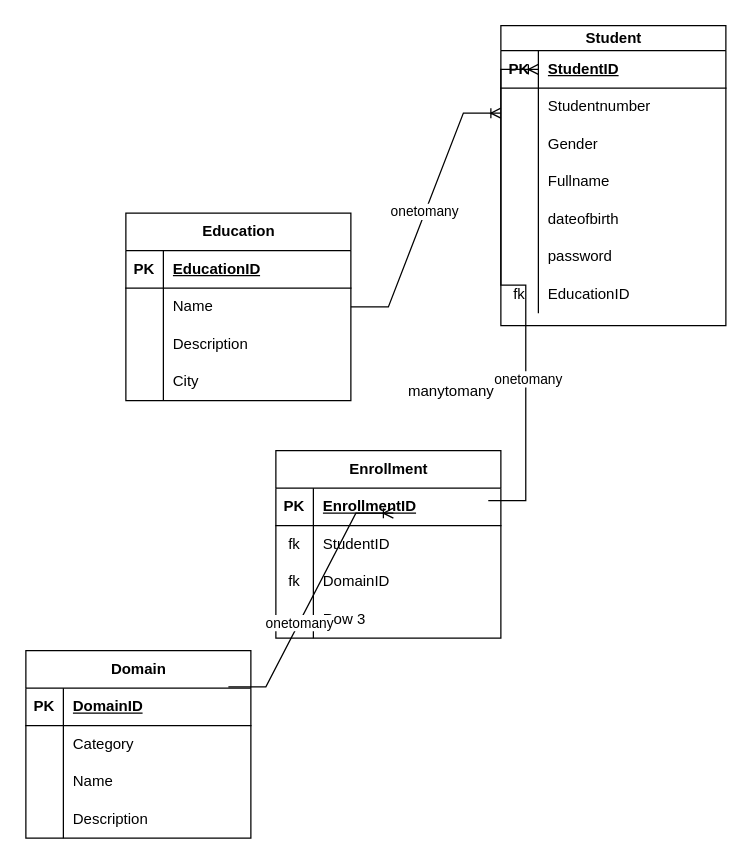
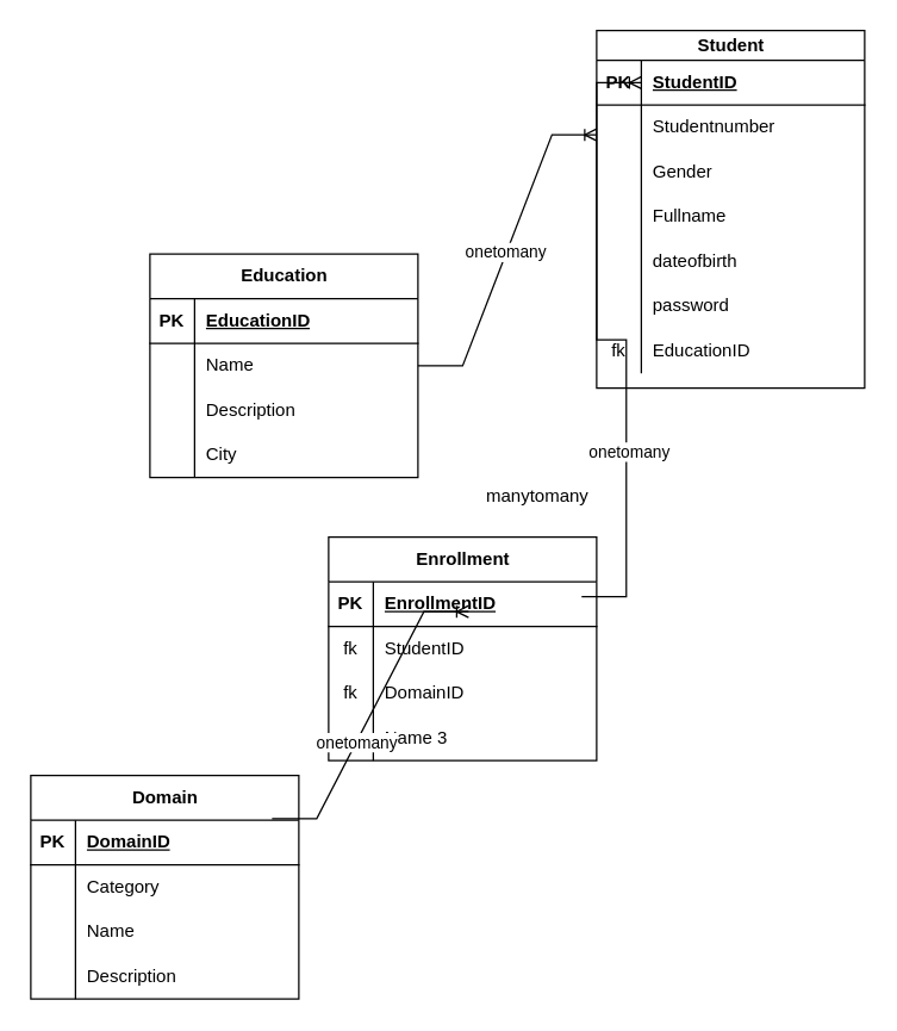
- <mxCell id="52" value="manytomany" style="text;html=1;align=center;verticalAlign=middle;resizable=0;points=[];autosize=1;strokeColor=none;fillColor=none;" vertex="1" parent="1"><mxGeometry x="315" y="298" width="90" height="30" as="geometry" /></mxCell>
+ <mxCell id="52" value="manytomany" style="text;html=1;align=center;verticalAlign=middle;resizable=0;points=[];autosize=1;strokeColor=none;fillColor=none;" vertex="1" parent="1"><mxGeometry x="315" y="318" width="90" height="30" as="geometry" /></mxCell>
- <mxCell id="65" value="Row 3" style="shape=partialRectangle;connectable=0;fillColor=none;top=0;left=0;bottom=0;right=0;align=left;spacingLeft=6;overflow=hidden;whiteSpace=wrap;html=1;" vertex="1" parent="63"><mxGeometry x="30" width="150" height="30" as="geometry"><mxRectangle width="150" height="30" as="alternateBounds" /></mxGeometry></mxCell>
+ <mxCell id="65" value="Name 3" style="shape=partialRectangle;connectable=0;fillColor=none;top=0;left=0;bottom=0;right=0;align=left;spacingLeft=6;overflow=hidden;whiteSpace=wrap;html=1;" vertex="1" parent="63"><mxGeometry x="30" width="150" height="30" as="geometry"><mxRectangle width="150" height="30" as="alternateBounds" /></mxGeometry></mxCell>
